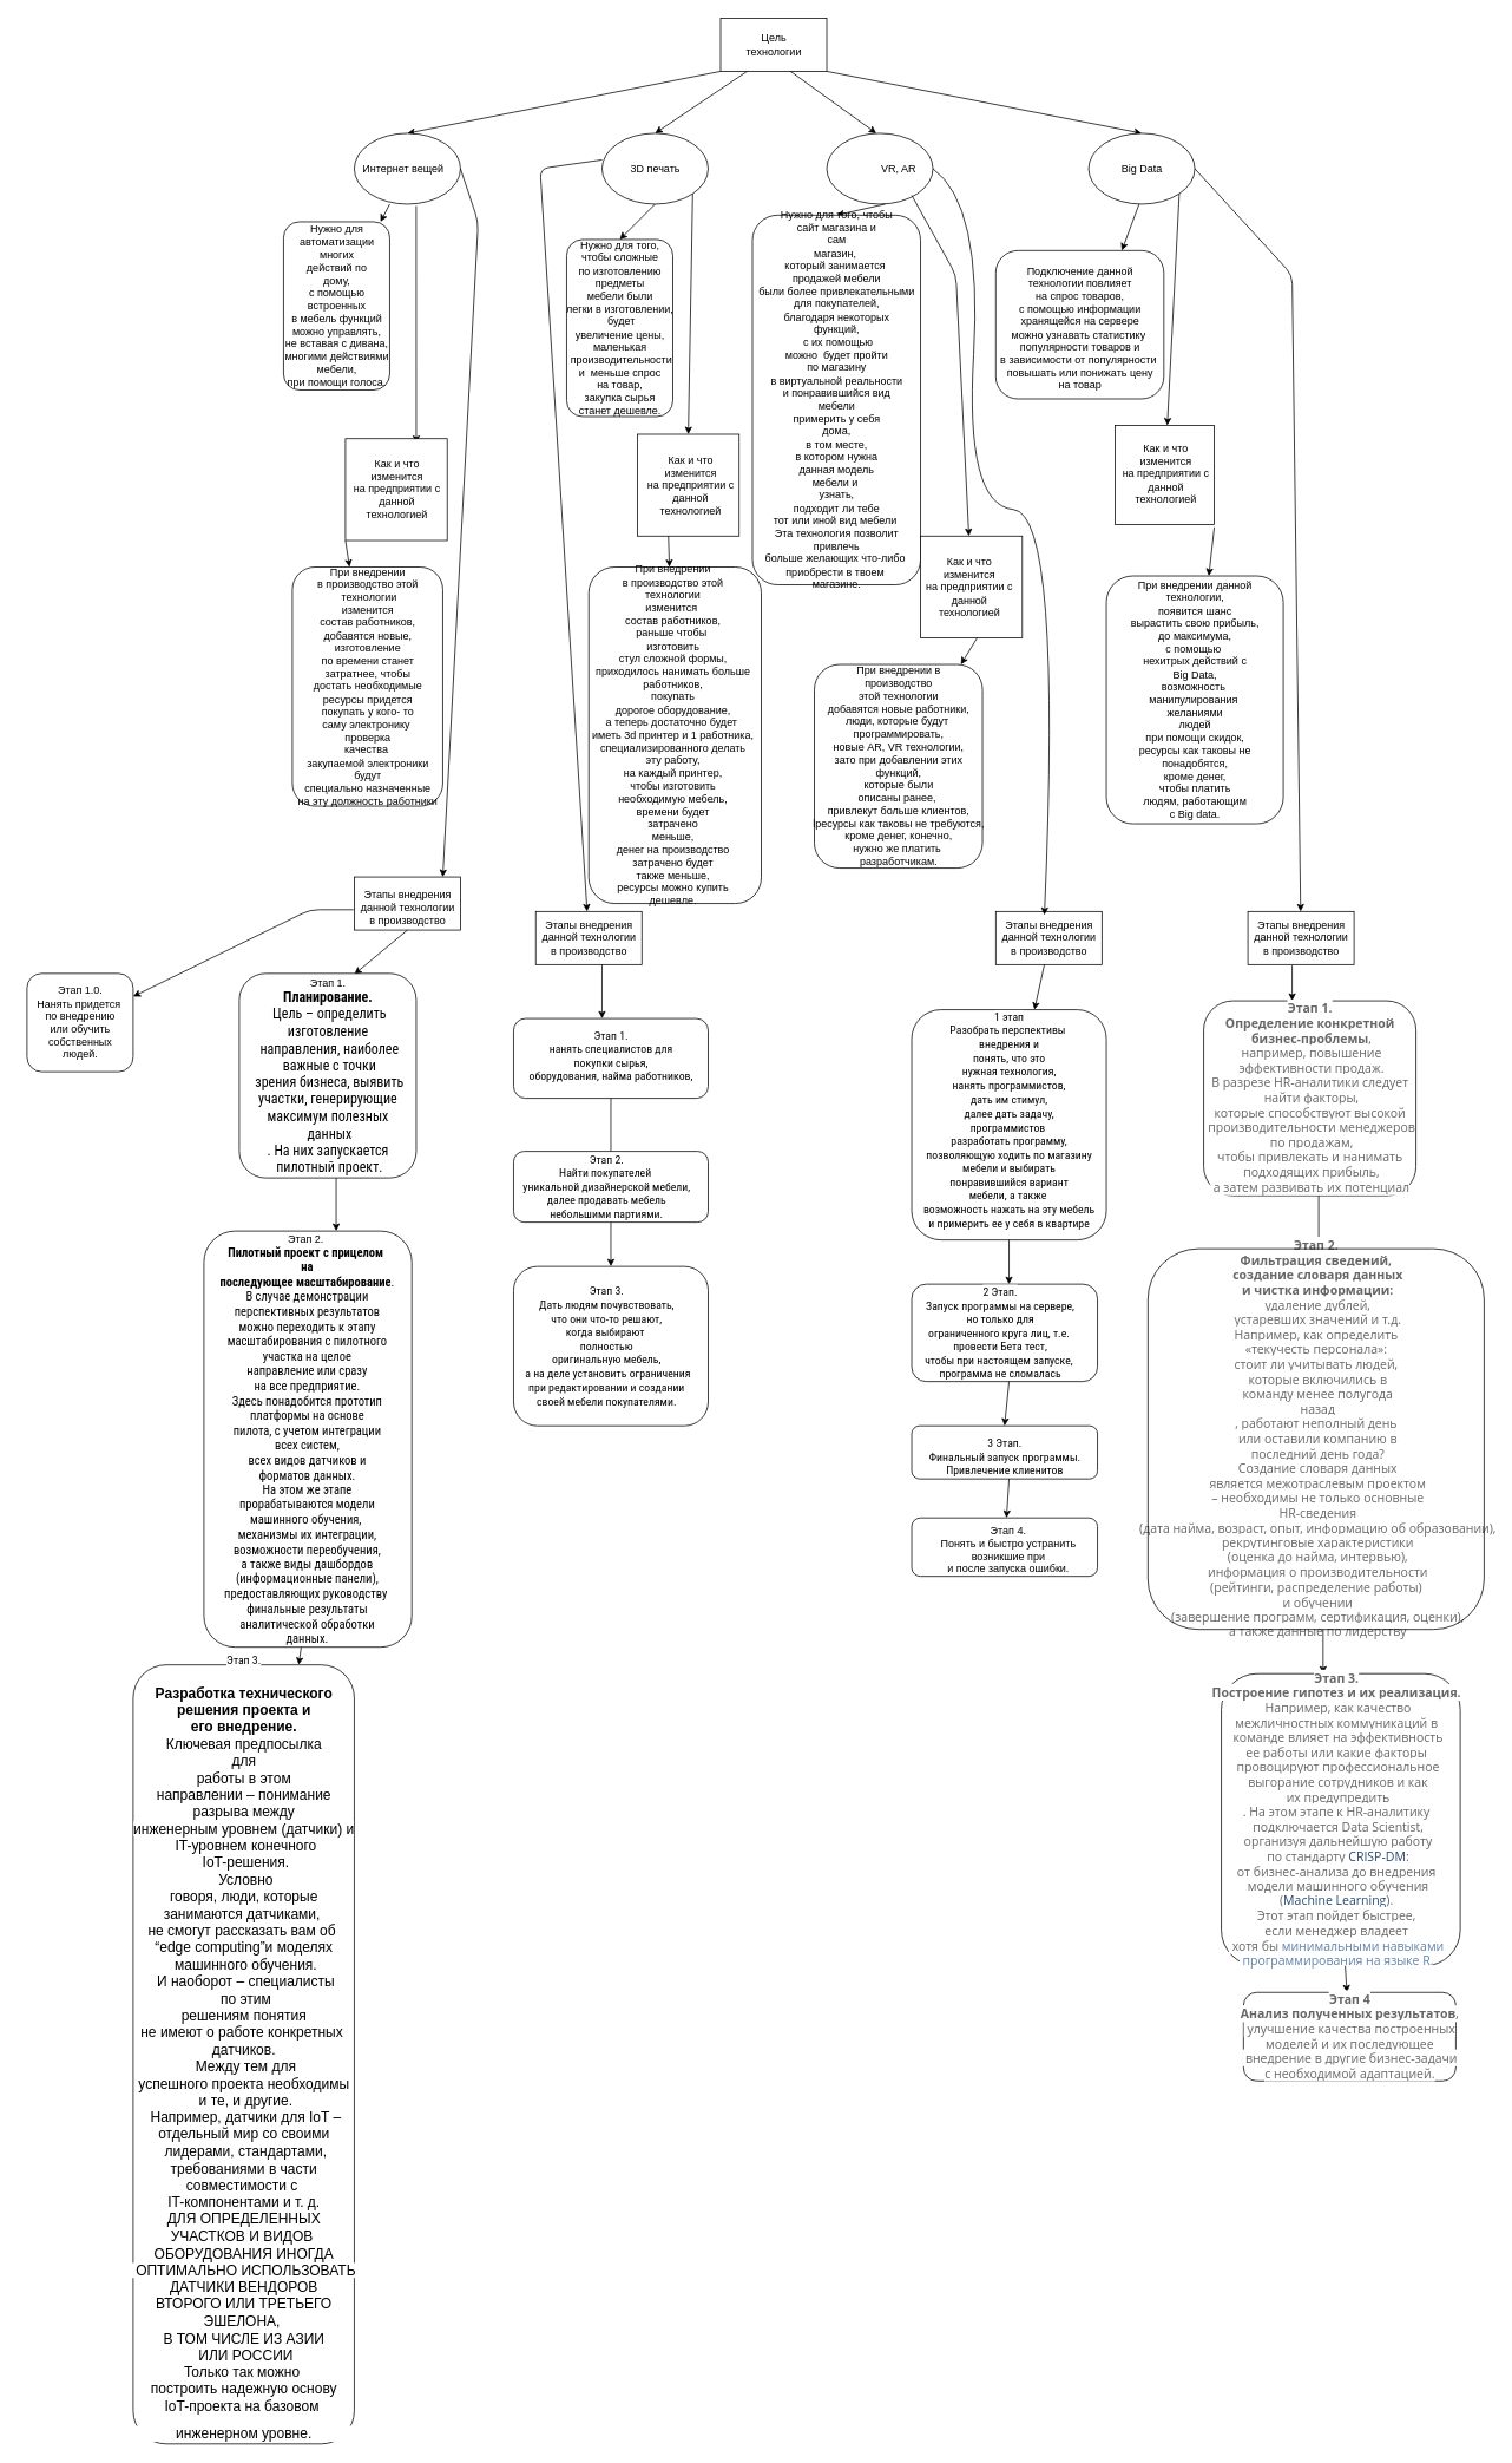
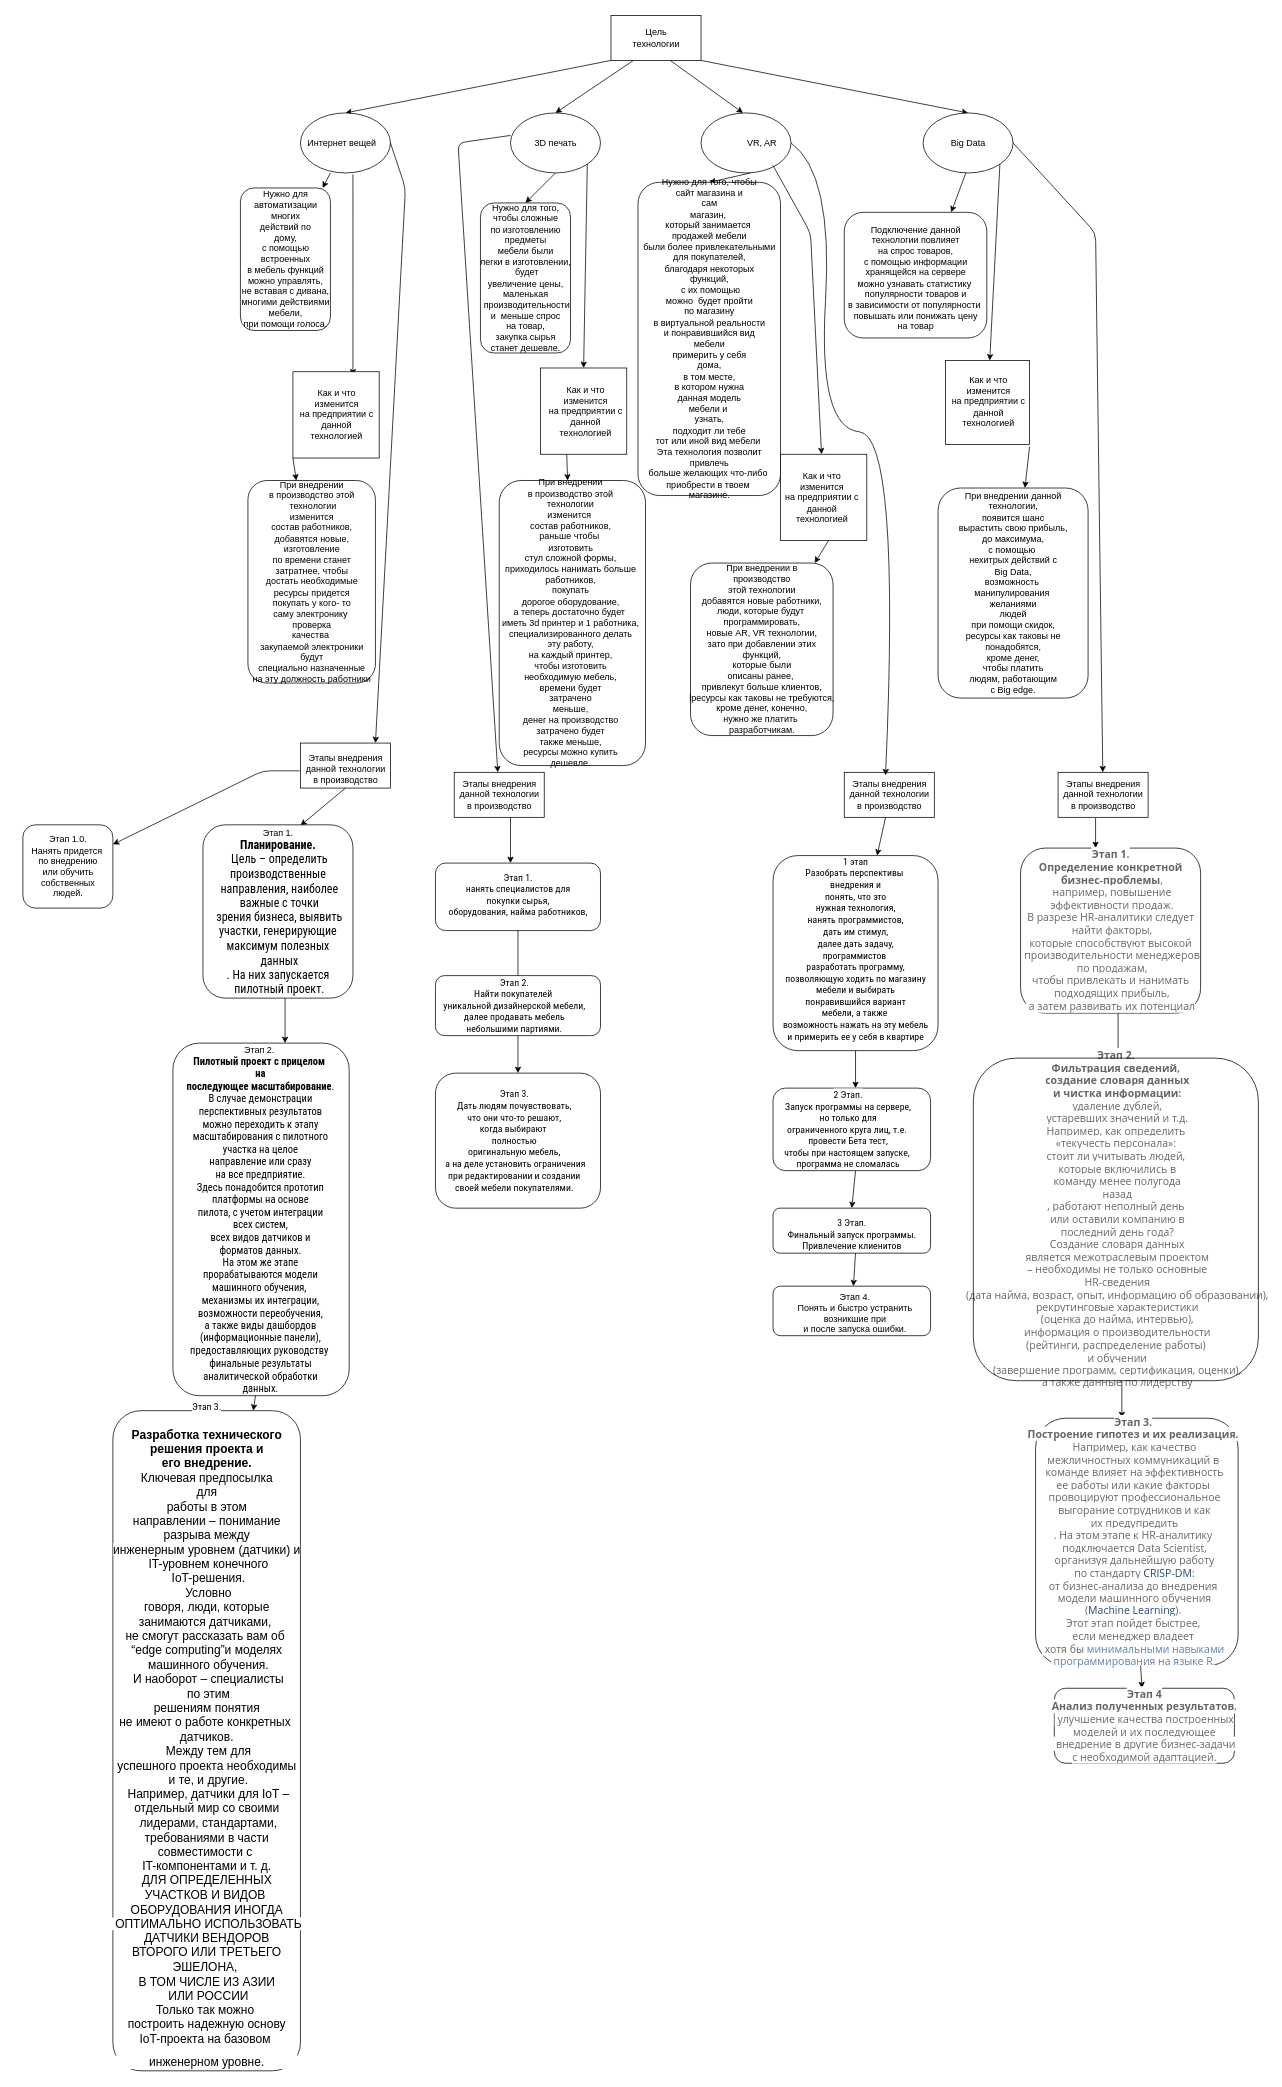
- <mxCell id="52" value="При внедрении данной&lt;br&gt;технологии,&lt;br&gt;появится шанс&lt;br&gt;вырастить свою прибыль,&lt;br&gt;до максимума,&lt;br&gt;с помощью&amp;nbsp;&lt;br&gt;нехитрых действий с&lt;br&gt;Big Data,&lt;br&gt;возможность&amp;nbsp;&lt;br&gt;манипулирования&amp;nbsp;&lt;br&gt;желаниями&lt;br&gt;людей&lt;br&gt;при помощи скидок,&lt;br&gt;ресурсы как таковы не&lt;br&gt;понадобятся,&lt;br&gt;кроме денег,&lt;br&gt;чтобы платить&lt;br&gt;людям, работающим&lt;br&gt;c Big data." style="text;html=1;resizable=0;autosize=1;align=center;verticalAlign=middle;points=[];fillColor=none;strokeColor=none;rounded=0;" parent="1" vertex="1"><mxGeometry x="1270" y="655" width="160" height="270" as="geometry" /></mxCell>
+ <mxCell id="52" value="При внедрении данной&lt;br&gt;технологии,&lt;br&gt;появится шанс&lt;br&gt;вырастить свою прибыль,&lt;br&gt;до максимума,&lt;br&gt;с помощью&amp;nbsp;&lt;br&gt;нехитрых действий с&lt;br&gt;Big Data,&lt;br&gt;возможность&amp;nbsp;&lt;br&gt;манипулирования&amp;nbsp;&lt;br&gt;желаниями&lt;br&gt;людей&lt;br&gt;при помощи скидок,&lt;br&gt;ресурсы как таковы не&lt;br&gt;понадобятся,&lt;br&gt;кроме денег,&lt;br&gt;чтобы платить&lt;br&gt;людям, работающим&lt;br&gt;c Big edge." style="text;html=1;resizable=0;autosize=1;align=center;verticalAlign=middle;points=[];fillColor=none;strokeColor=none;rounded=0;" parent="1" vertex="1"><mxGeometry x="1270" y="655" width="160" height="270" as="geometry" /></mxCell>
- <mxCell id="62" value="Этап 1.&lt;br&gt;&lt;strong style=&quot;box-sizing: border-box ; font-family: &amp;#34;roboto condensed&amp;#34; , &amp;#34;helvetica&amp;#34; , &amp;#34;arial&amp;#34; , serif ; font-size: 16px ; text-align: left ; background-color: rgb(255 , 255 , 255)&quot;&gt;Планирование.&lt;br&gt;&lt;/strong&gt;&lt;span style=&quot;font-family: &amp;#34;roboto condensed&amp;#34; , &amp;#34;helvetica&amp;#34; , &amp;#34;arial&amp;#34; , serif ; font-size: 16px ; text-align: left ; background-color: rgb(255 , 255 , 255)&quot;&gt;&amp;nbsp;Цель – определить &lt;br&gt;изготовление&lt;br&gt;&amp;nbsp;направления, наиболее&lt;br&gt;&amp;nbsp;важные с точки&lt;br&gt;&amp;nbsp;зрения бизнеса, выявить&lt;br&gt;&amp;nbsp;участки, генерирующие&amp;nbsp;&lt;br&gt;максимум полезных&lt;br&gt;&amp;nbsp;данных&lt;br&gt;. На них запускается&lt;br&gt;&amp;nbsp;пилотный проект.&lt;/span&gt;&lt;span style=&quot;font-family: &amp;#34;roboto condensed&amp;#34; , &amp;#34;helvetica&amp;#34; , &amp;#34;arial&amp;#34; , serif ; font-size: 13px ; background-color: rgb(255 , 255 , 255)&quot;&gt;&lt;br&gt;&lt;/span&gt;" style="text;html=1;resizable=0;autosize=1;align=center;verticalAlign=middle;points=[];fillColor=none;strokeColor=none;rounded=0;" vertex="1" parent="1"><mxGeometry x="265" y="1124.5" width="210" height="180" as="geometry" /></mxCell>
+ <mxCell id="62" value="Этап 1.&lt;br&gt;&lt;strong style=&quot;box-sizing: border-box ; font-family: &amp;#34;roboto condensed&amp;#34; , &amp;#34;helvetica&amp;#34; , &amp;#34;arial&amp;#34; , serif ; font-size: 16px ; text-align: left ; background-color: rgb(255 , 255 , 255)&quot;&gt;Планирование.&lt;br&gt;&lt;/strong&gt;&lt;span style=&quot;font-family: &amp;#34;roboto condensed&amp;#34; , &amp;#34;helvetica&amp;#34; , &amp;#34;arial&amp;#34; , serif ; font-size: 16px ; text-align: left ; background-color: rgb(255 , 255 , 255)&quot;&gt;&amp;nbsp;Цель – определить &lt;br&gt;производственные&lt;br&gt;&amp;nbsp;направления, наиболее&lt;br&gt;&amp;nbsp;важные с точки&lt;br&gt;&amp;nbsp;зрения бизнеса, выявить&lt;br&gt;&amp;nbsp;участки, генерирующие&amp;nbsp;&lt;br&gt;максимум полезных&lt;br&gt;&amp;nbsp;данных&lt;br&gt;. На них запускается&lt;br&gt;&amp;nbsp;пилотный проект.&lt;/span&gt;&lt;span style=&quot;font-family: &amp;#34;roboto condensed&amp;#34; , &amp;#34;helvetica&amp;#34; , &amp;#34;arial&amp;#34; , serif ; font-size: 13px ; background-color: rgb(255 , 255 , 255)&quot;&gt;&lt;br&gt;&lt;/span&gt;" style="text;html=1;resizable=0;autosize=1;align=center;verticalAlign=middle;points=[];fillColor=none;strokeColor=none;rounded=0;" vertex="1" parent="1"><mxGeometry x="265" y="1124.5" width="210" height="180" as="geometry" /></mxCell>
